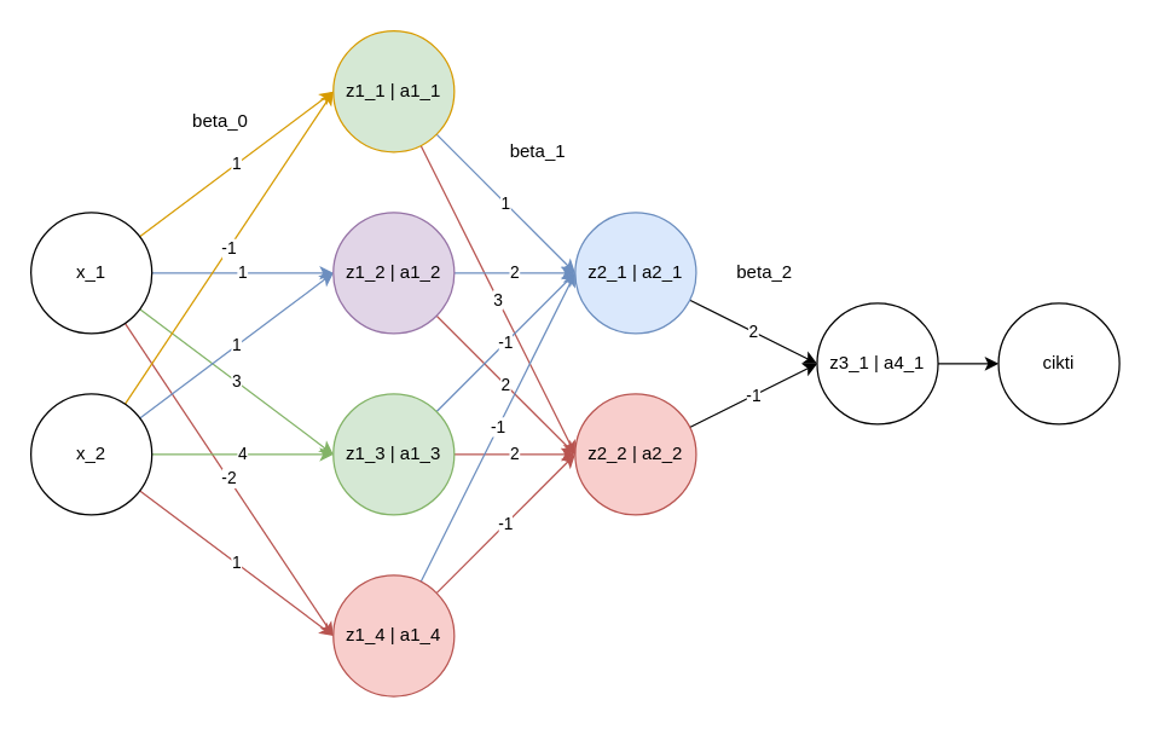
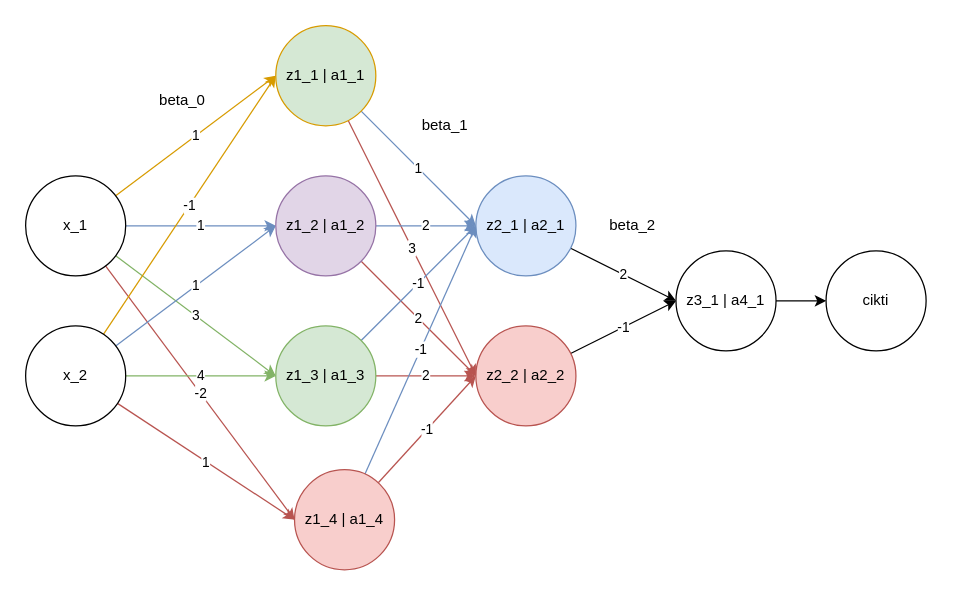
- <mxCell id="23" value="z1_4 | a1_4" style="ellipse;whiteSpace=wrap;html=1;aspect=fixed;fillColor=#f8cecc;strokeColor=#b85450;" vertex="1" parent="1"><mxGeometry x="220" y="380" width="80" height="80" as="geometry" /></mxCell>
+ <mxCell id="23" value="z1_4 | a1_4" style="ellipse;whiteSpace=wrap;html=1;aspect=fixed;fillColor=#f8cecc;strokeColor=#b85450;" vertex="1" parent="1"><mxGeometry x="235" y="375" width="80" height="80" as="geometry" /></mxCell>
